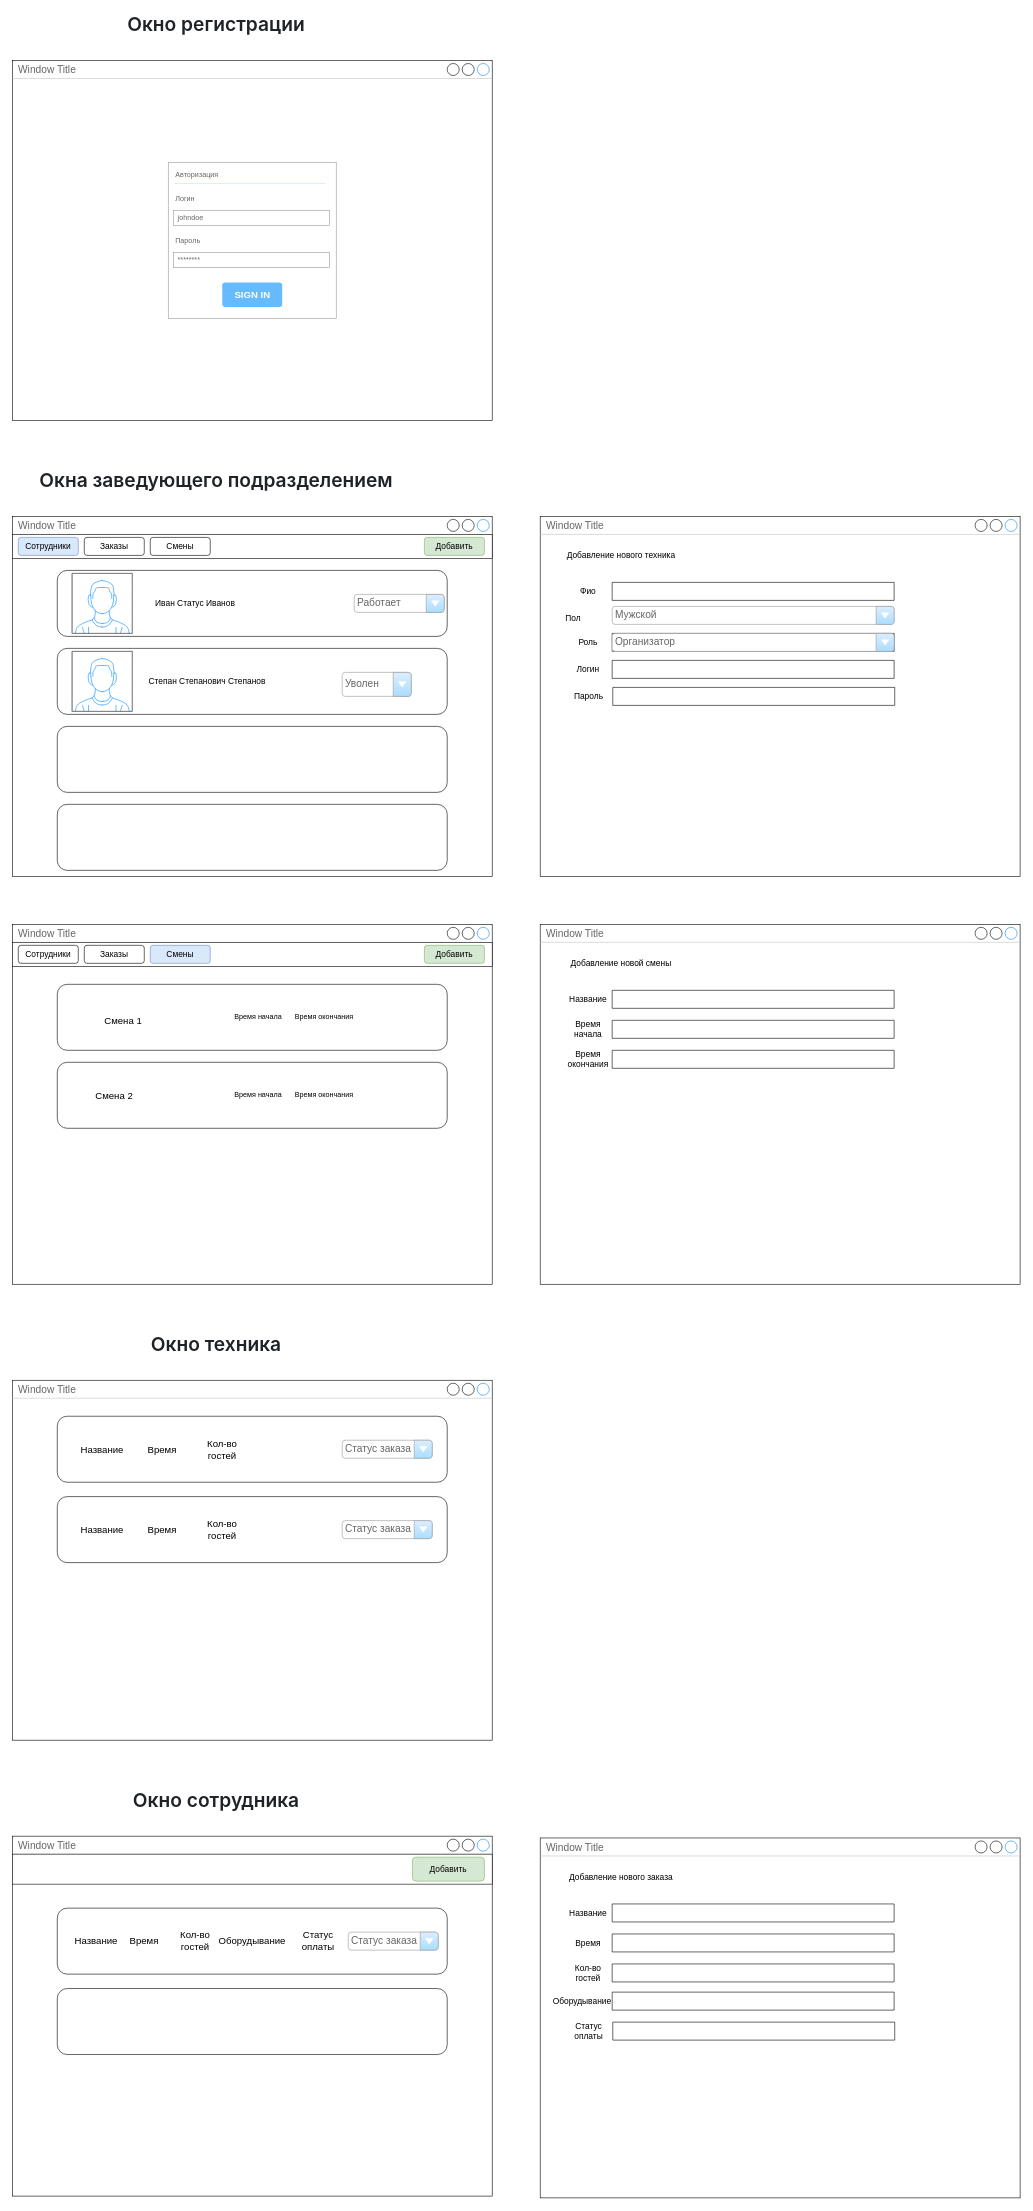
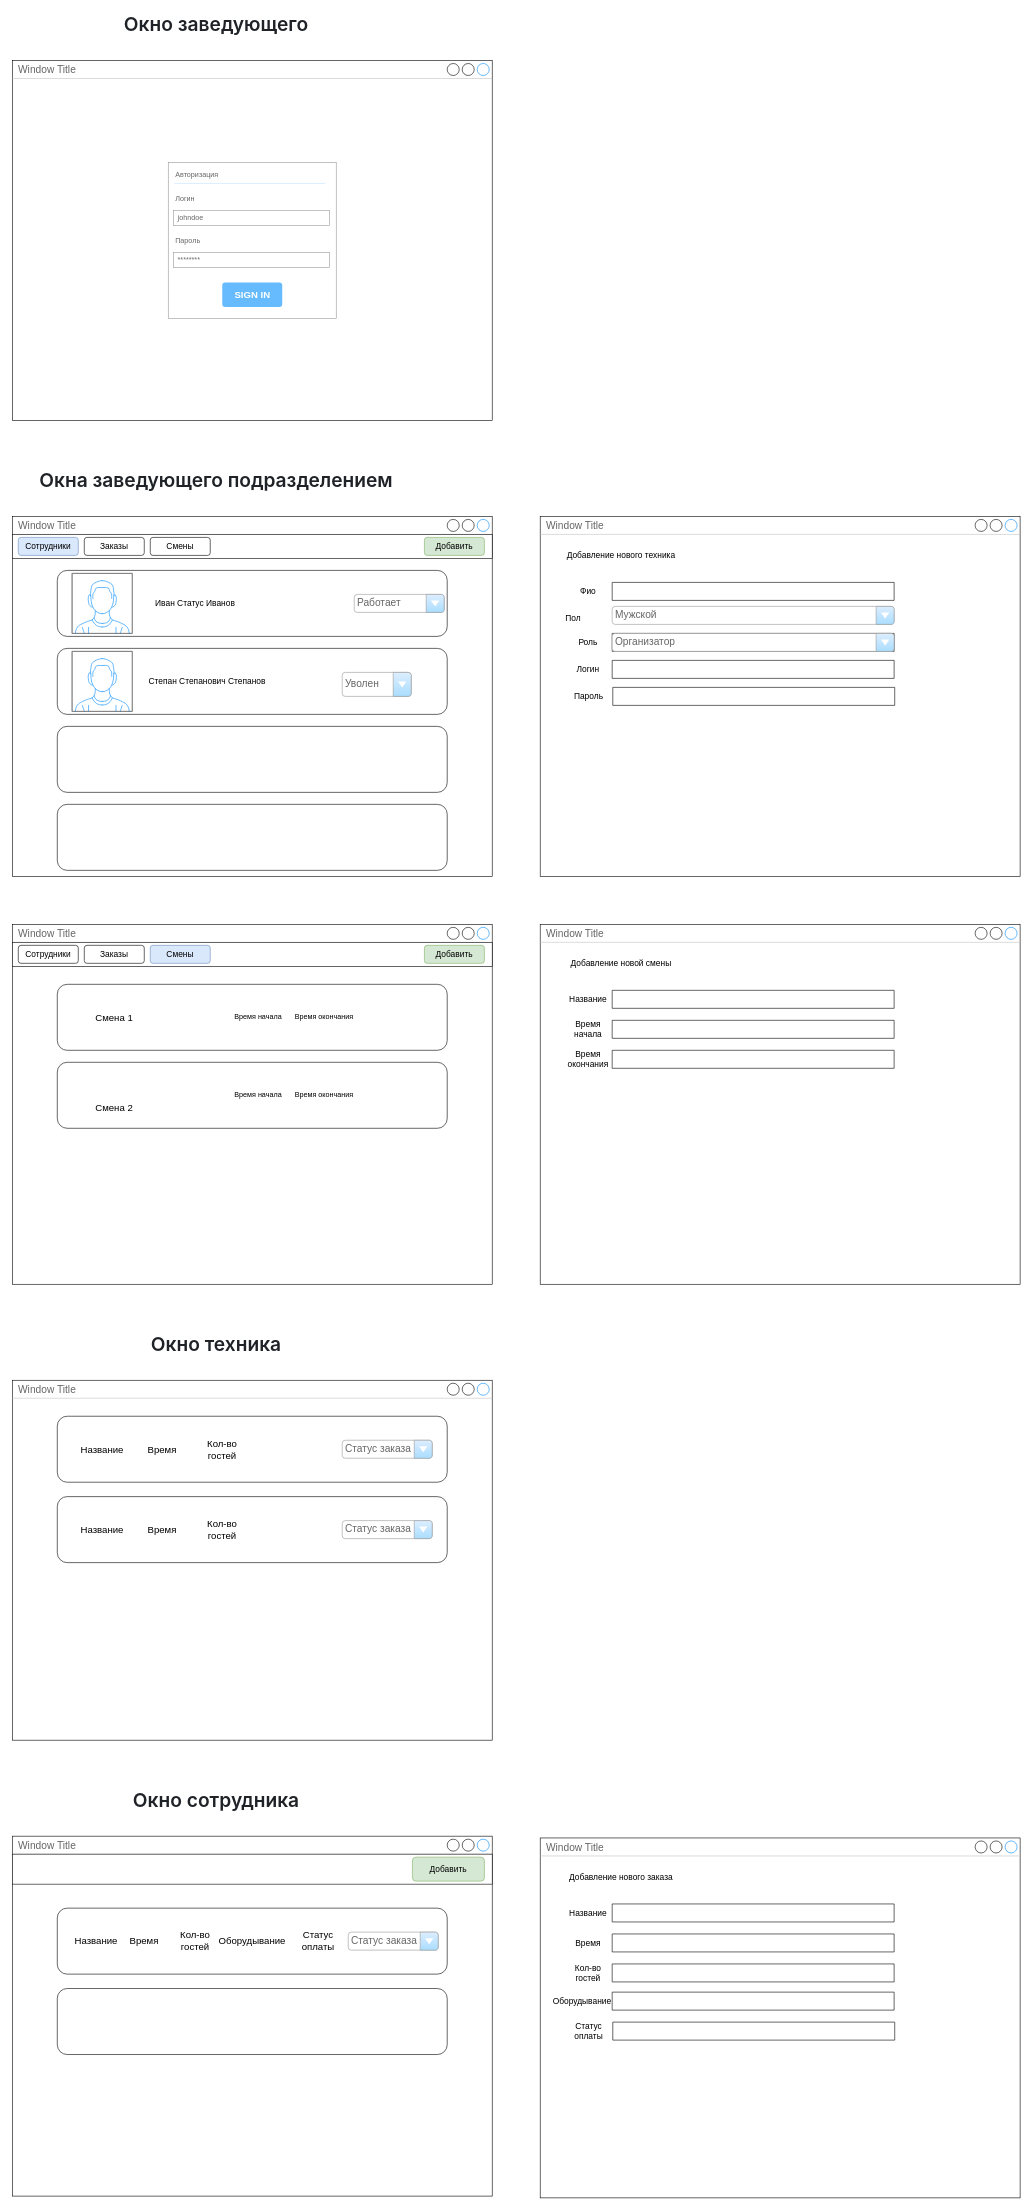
- <mxCell id="57" value="&lt;h4 style=&quot;box-sizing: border-box; margin-top: var(--base-size-24); margin-bottom: var(--base-size-16); font-weight: var(--base-text-weight-semibold, 600); line-height: 1.25; color: rgb(31, 35, 40); font-family: -apple-system, BlinkMacSystemFont, &amp;quot;Segoe UI&amp;quot;, &amp;quot;Noto Sans&amp;quot;, Helvetica, Arial, sans-serif, &amp;quot;Apple Color Emoji&amp;quot;, &amp;quot;Segoe UI Emoji&amp;quot;; text-align: start; background-color: rgb(255, 255, 255);&quot; dir=&quot;auto&quot; class=&quot;heading-element&quot; tabindex=&quot;-1&quot;&gt;&lt;font style=&quot;font-size: 32px;&quot;&gt;Окно регистрации&lt;/font&gt;&lt;/h4&gt;" style="text;html=1;align=center;verticalAlign=middle;whiteSpace=wrap;rounded=0;" vertex="1" parent="1"><mxGeometry x="20" y="20" width="680" height="40" as="geometry" /></mxCell>
+ <mxCell id="57" value="&lt;h4 style=&quot;box-sizing: border-box; margin-top: var(--base-size-24); margin-bottom: var(--base-size-16); font-weight: var(--base-text-weight-semibold, 600); line-height: 1.25; color: rgb(31, 35, 40); font-family: -apple-system, BlinkMacSystemFont, &amp;quot;Segoe UI&amp;quot;, &amp;quot;Noto Sans&amp;quot;, Helvetica, Arial, sans-serif, &amp;quot;Apple Color Emoji&amp;quot;, &amp;quot;Segoe UI Emoji&amp;quot;; text-align: start; background-color: rgb(255, 255, 255);&quot; dir=&quot;auto&quot; class=&quot;heading-element&quot; tabindex=&quot;-1&quot;&gt;&lt;font style=&quot;font-size: 32px;&quot;&gt;Окно заведующего&lt;/font&gt;&lt;/h4&gt;" style="text;html=1;align=center;verticalAlign=middle;whiteSpace=wrap;rounded=0;" vertex="1" parent="1"><mxGeometry x="20" y="20" width="680" height="40" as="geometry" /></mxCell>
- <mxCell id="39" value="&lt;font style=&quot;font-size: 16px;&quot;&gt;Смена 1&lt;/font&gt;" style="text;html=1;align=center;verticalAlign=middle;whiteSpace=wrap;rounded=0;" parent="1" vertex="1"><mxGeometry x="165" y="1685" width="80" height="30" as="geometry" /></mxCell>
+ <mxCell id="39" value="&lt;font style=&quot;font-size: 16px;&quot;&gt;Смена 1&lt;/font&gt;" style="text;html=1;align=center;verticalAlign=middle;whiteSpace=wrap;rounded=0;" parent="1" vertex="1"><mxGeometry x="150" y="1680" width="80" height="30" as="geometry" /></mxCell>
- <mxCell id="42" value="&lt;font style=&quot;font-size: 16px;&quot;&gt;Смена 2&lt;/font&gt;" style="text;html=1;align=center;verticalAlign=middle;whiteSpace=wrap;rounded=0;" parent="1" vertex="1"><mxGeometry x="150" y="1810" width="80" height="30" as="geometry" /></mxCell>
+ <mxCell id="42" value="&lt;font style=&quot;font-size: 16px;&quot;&gt;Смена 2&lt;/font&gt;" style="text;html=1;align=center;verticalAlign=middle;whiteSpace=wrap;rounded=0;" parent="1" vertex="1"><mxGeometry x="150" y="1830" width="80" height="30" as="geometry" /></mxCell>
